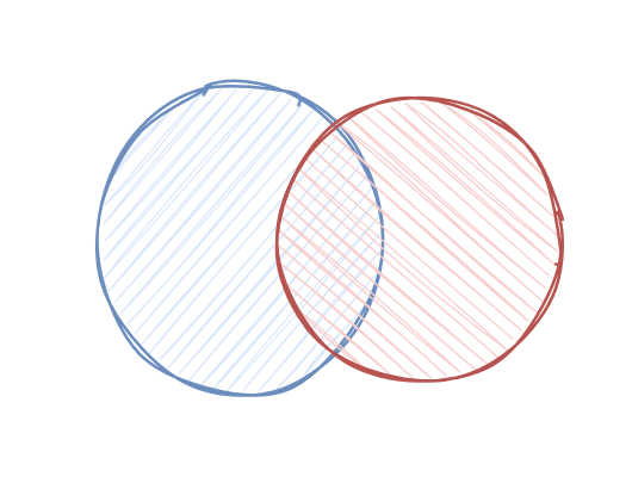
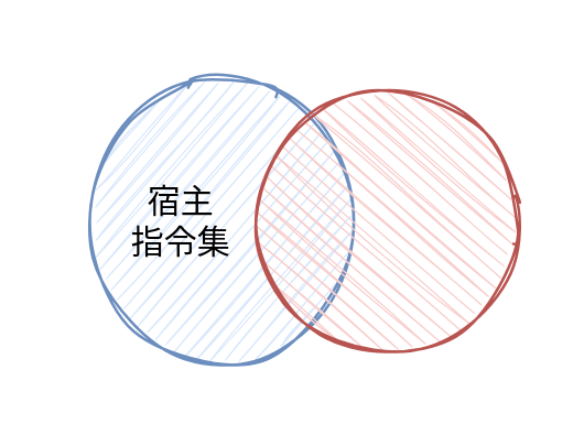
+ <mxCell id="5" value="&lt;span style=&quot;&quot;&gt;宿主&lt;br&gt;指令集&lt;/span&gt;" style="text;html=1;align=center;verticalAlign=middle;resizable=0;points=[];autosize=1;strokeColor=none;fillColor=none;" parent="1" vertex="1"><mxGeometry x="40" y="65" width="50" height="30" as="geometry" /></mxCell>
